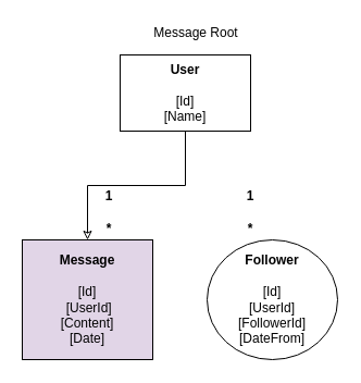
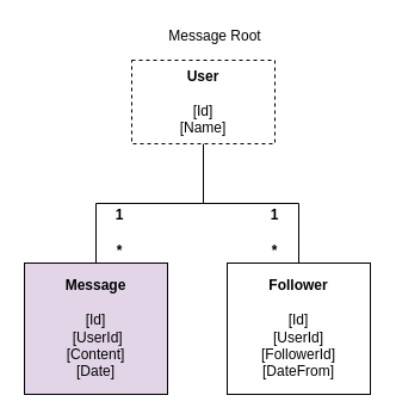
- <mxCell id="4" value="&lt;b&gt;User&lt;br&gt;&lt;br&gt;&lt;/b&gt;[Id]&lt;br&gt;[Name]" style="rounded=0;whiteSpace=wrap;html=1;" vertex="1" parent="1"><mxGeometry x="110" y="50" width="120" height="70" as="geometry" /></mxCell>
+ <mxCell id="4" value="&lt;b&gt;User&lt;br&gt;&lt;br&gt;&lt;/b&gt;[Id]&lt;br&gt;[Name]" style="rounded=0;whiteSpace=wrap;html=1;dashed=1;" vertex="1" parent="1"><mxGeometry x="110" y="50" width="120" height="70" as="geometry" /></mxCell>
+ <mxCell id="3" style="edgeStyle=orthogonalEdgeStyle;rounded=0;orthogonalLoop=1;jettySize=auto;html=1;exitX=0.5;exitY=1;exitDx=0;exitDy=0;entryX=0.5;entryY=0;entryDx=0;entryDy=0;endArrow=none;endFill=0;" edge="1" parent="1" source="4" target="8"><mxGeometry relative="1" as="geometry" /></mxCell>
- <mxCell id="2" style="edgeStyle=orthogonalEdgeStyle;rounded=0;orthogonalLoop=1;jettySize=auto;html=1;exitX=0.5;exitY=1;exitDx=0;exitDy=0;endArrow=classic;endFill=0;" edge="1" parent="1" source="4" target="5"><mxGeometry relative="1" as="geometry" /></mxCell>
+ <mxCell id="2" style="edgeStyle=orthogonalEdgeStyle;rounded=0;orthogonalLoop=1;jettySize=auto;html=1;exitX=0.5;exitY=1;exitDx=0;exitDy=0;endArrow=none;endFill=0;" edge="1" parent="1" source="4" target="5"><mxGeometry relative="1" as="geometry" /></mxCell>
- <mxCell id="8" value="&lt;b&gt;Follower&lt;br&gt;&lt;br&gt;&lt;/b&gt;[Id]&lt;br&gt;[UserId]&lt;br&gt;[FollowerId]&lt;br&gt;[DateFrom]" style="ellipse;whiteSpace=wrap;html=1;" vertex="1" parent="1"><mxGeometry x="190" y="220" width="120" height="110" as="geometry" /></mxCell>
+ <mxCell id="8" value="&lt;b&gt;Follower&lt;br&gt;&lt;br&gt;&lt;/b&gt;[Id]&lt;br&gt;[UserId]&lt;br&gt;[FollowerId]&lt;br&gt;[DateFrom]" style="rounded=0;whiteSpace=wrap;html=1;" vertex="1" parent="1"><mxGeometry x="190" y="220" width="120" height="110" as="geometry" /></mxCell>
